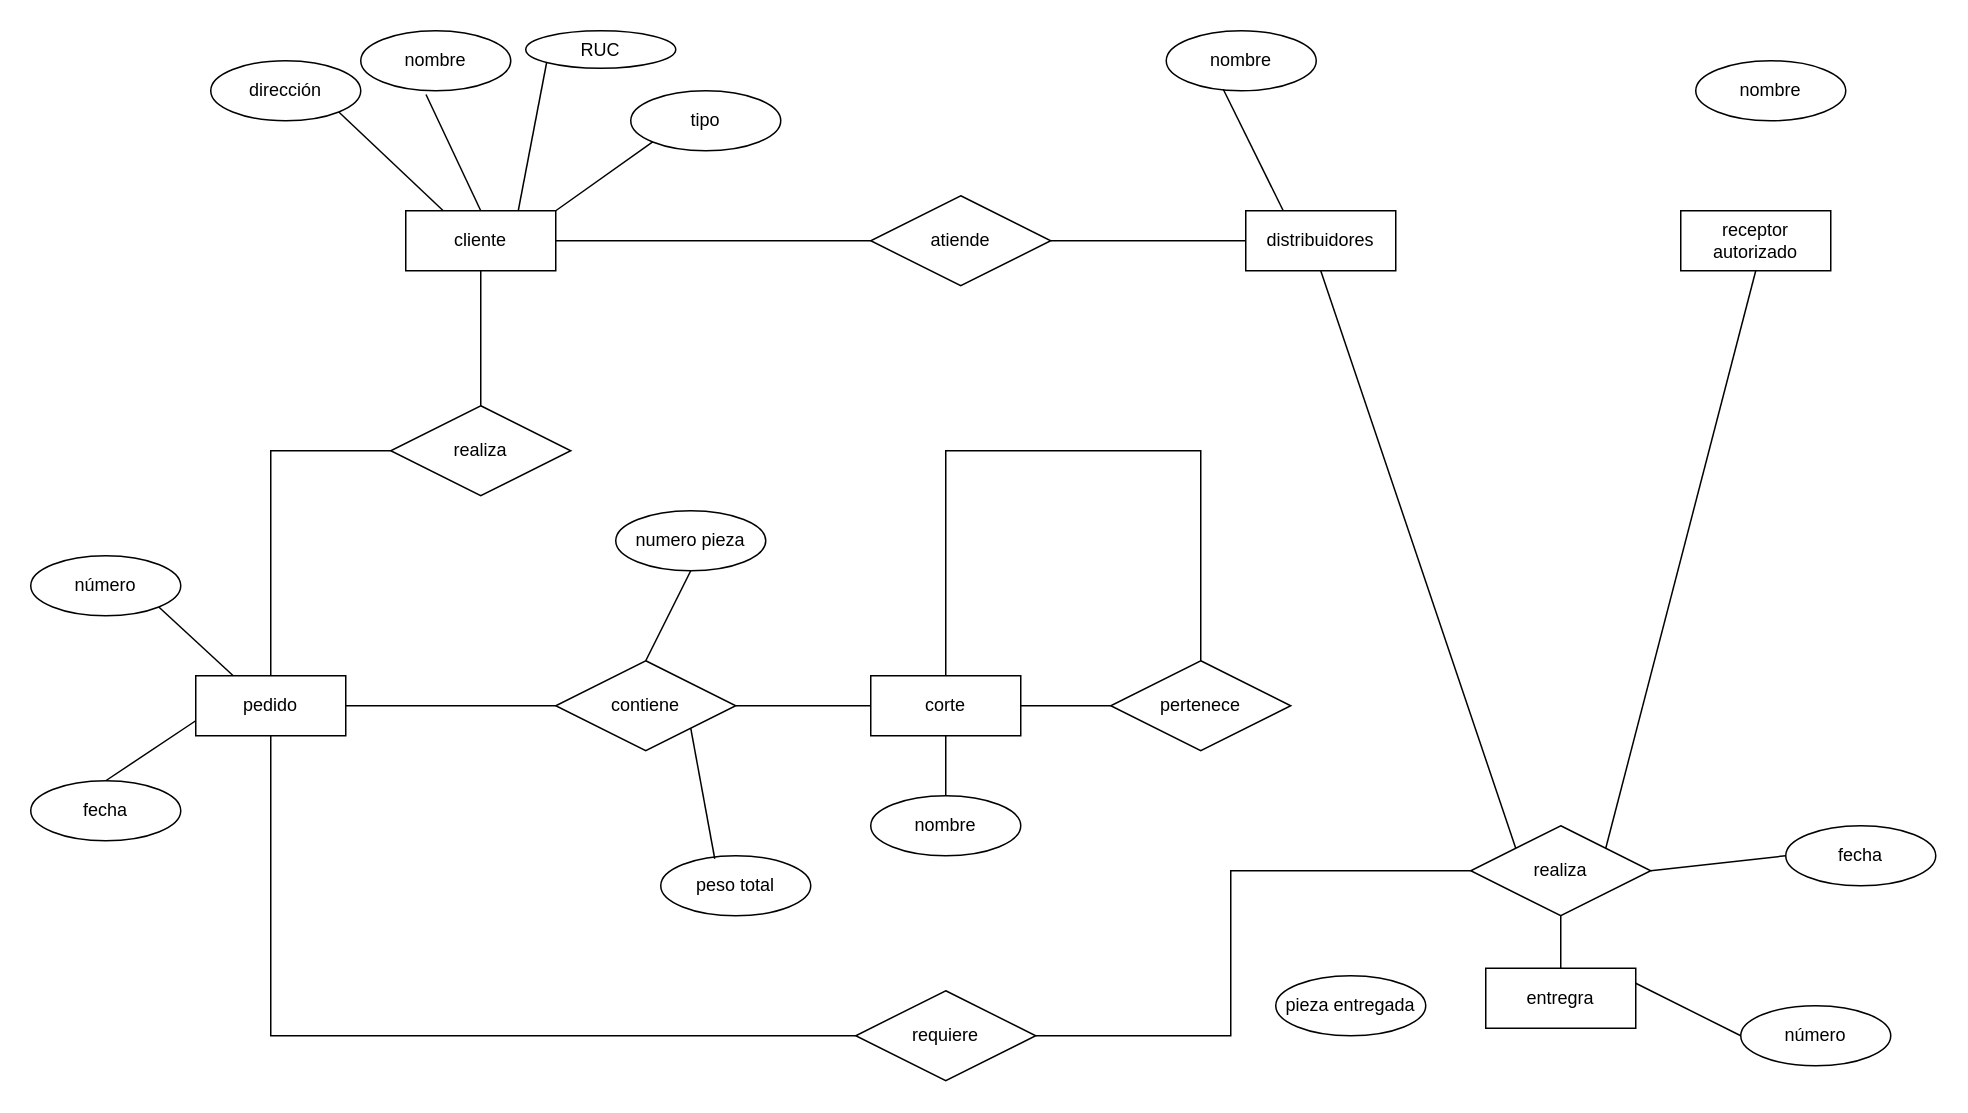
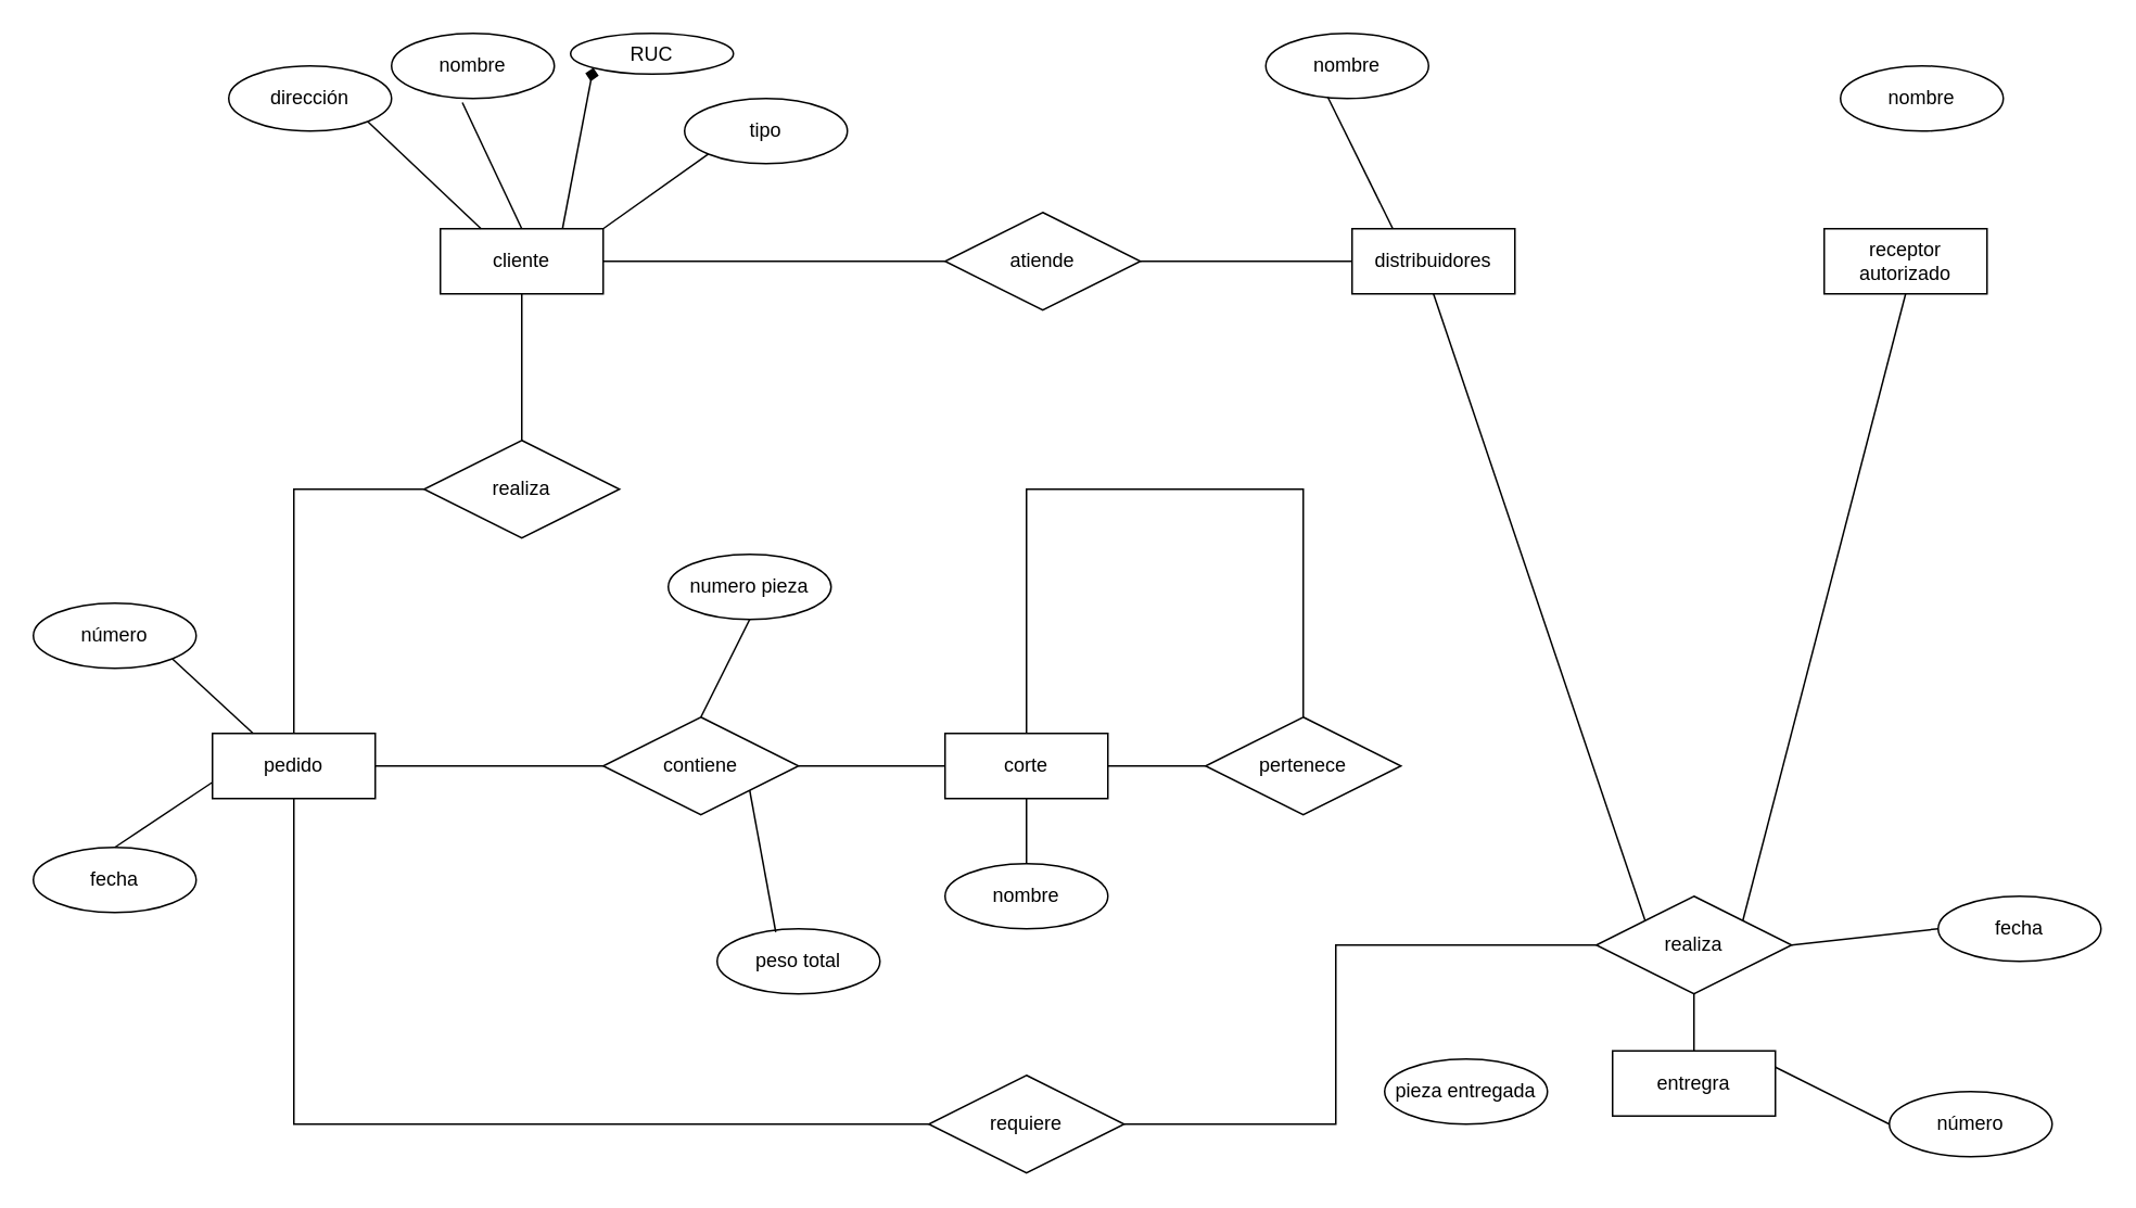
- <mxCell id="8" value="" style="endArrow=none;html=1;rounded=0;entryX=0;entryY=1;entryDx=0;entryDy=0;exitX=0.75;exitY=0;exitDx=0;exitDy=0;" edge="1" parent="1" source="2" target="5"><mxGeometry relative="1" as="geometry"><mxPoint x="240" y="160" as="sourcePoint" /><mxPoint x="400" y="160" as="targetPoint" /></mxGeometry></mxCell>
+ <mxCell id="8" value="" style="endArrow=diamond;html=1;rounded=0;entryX=0;entryY=1;entryDx=0;entryDy=0;exitX=0.75;exitY=0;exitDx=0;exitDy=0;" edge="1" parent="1" source="2" target="5"><mxGeometry relative="1" as="geometry"><mxPoint x="240" y="160" as="sourcePoint" /><mxPoint x="400" y="160" as="targetPoint" /></mxGeometry></mxCell>
